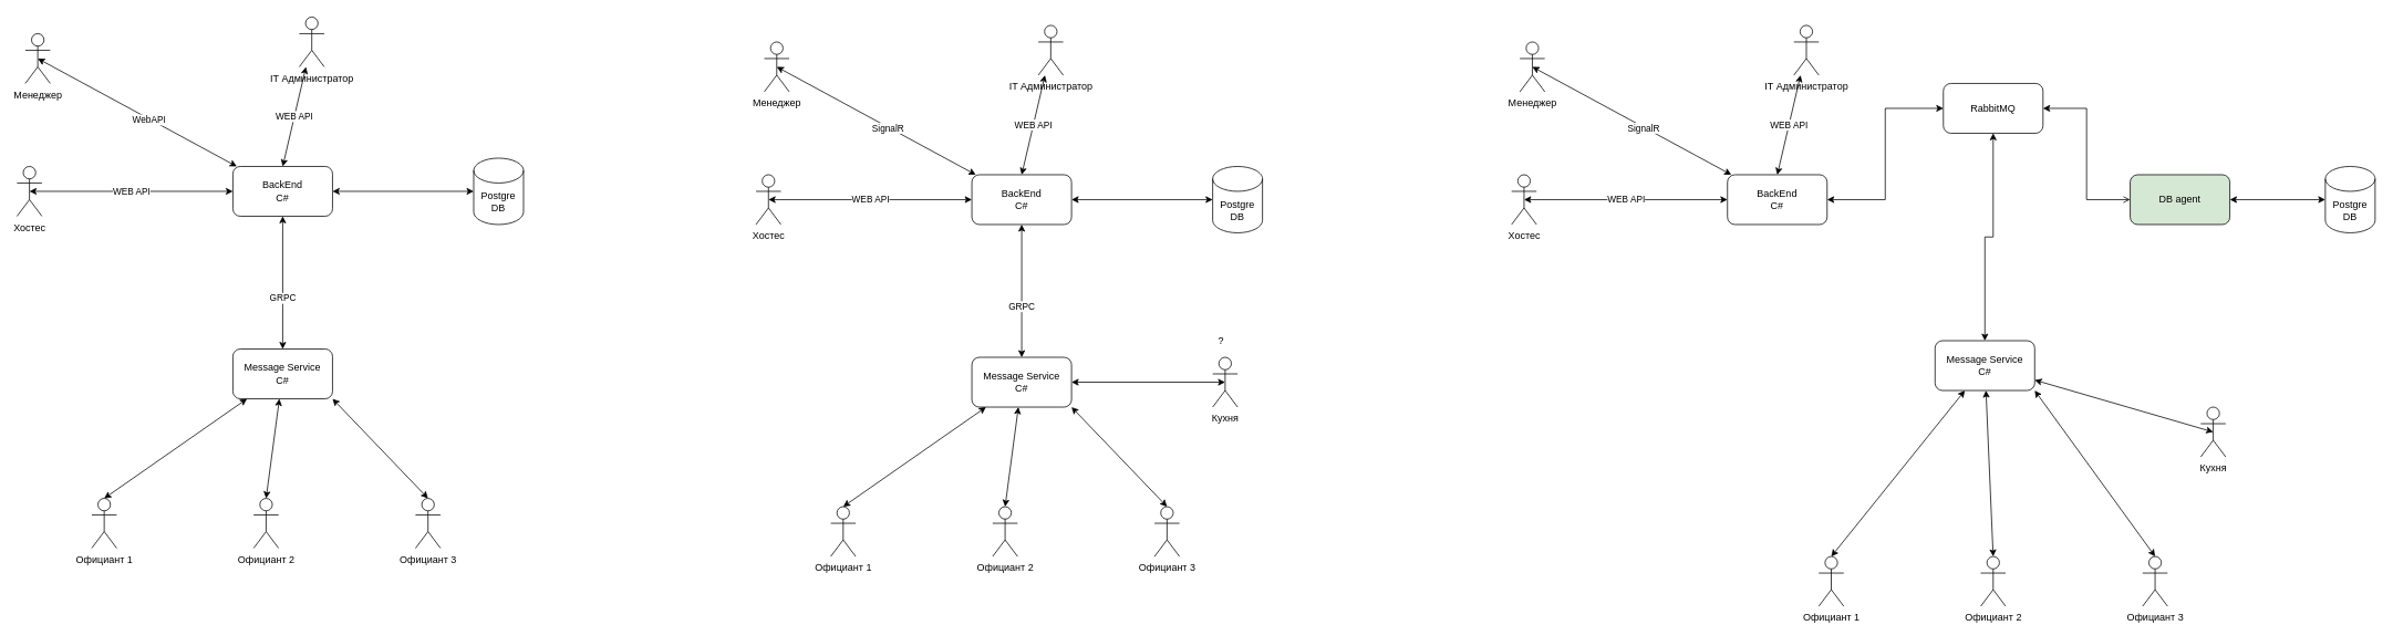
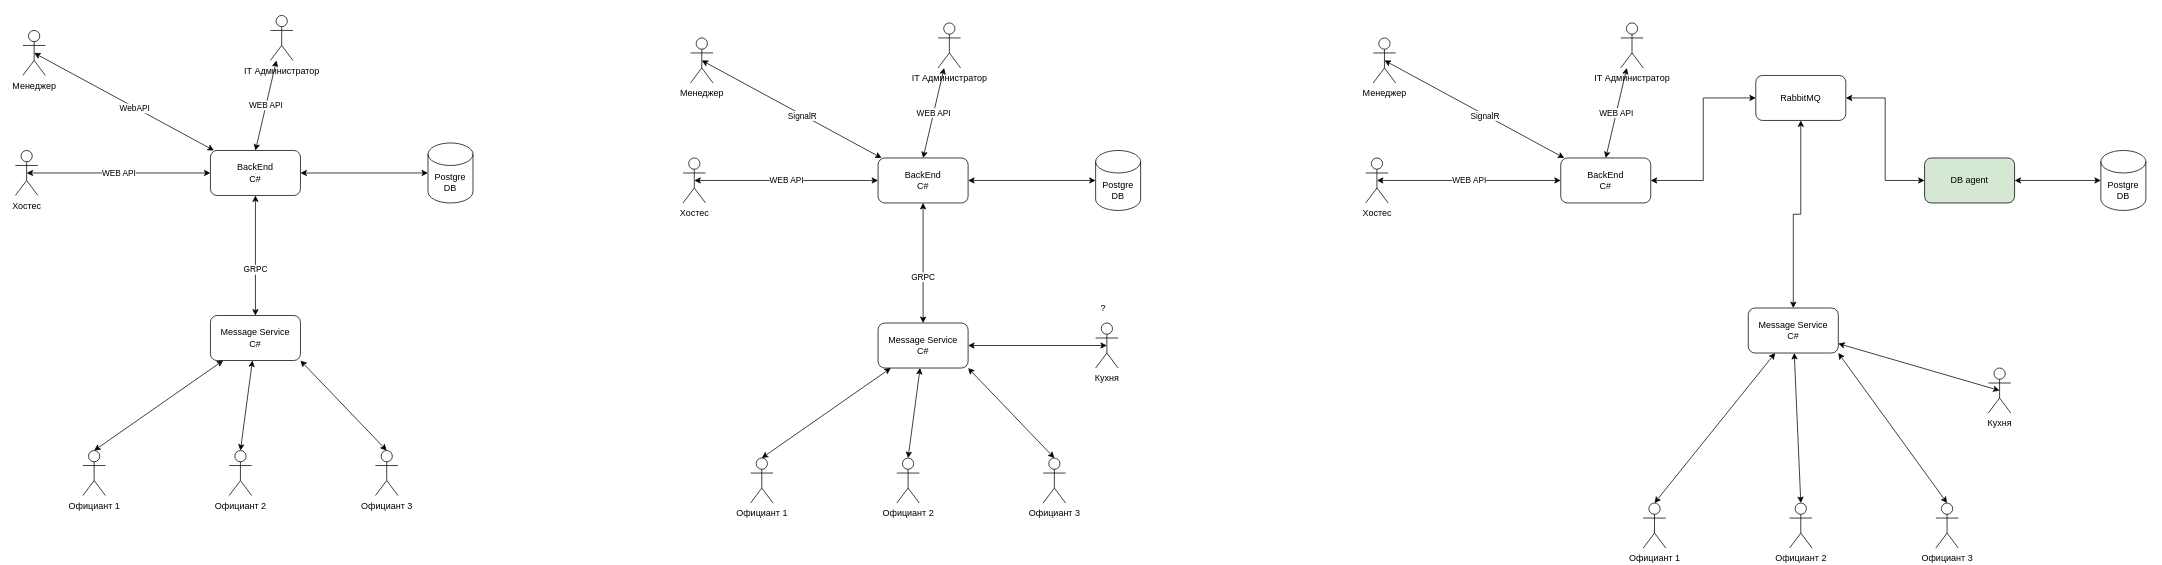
- <mxCell id="62" style="edgeStyle=orthogonalEdgeStyle;rounded=0;orthogonalLoop=1;jettySize=auto;html=1;exitX=1;exitY=0.5;exitDx=0;exitDy=0;entryX=0;entryY=0.5;entryDx=0;entryDy=0;startArrow=classic;startFill=1;endArrow=open;" parent="1" source="64" target="66" edge="1"><mxGeometry relative="1" as="geometry" /></mxCell>
+ <mxCell id="62" style="edgeStyle=orthogonalEdgeStyle;rounded=0;orthogonalLoop=1;jettySize=auto;html=1;exitX=1;exitY=0.5;exitDx=0;exitDy=0;entryX=0;entryY=0.5;entryDx=0;entryDy=0;startArrow=classic;startFill=1;" parent="1" source="64" target="66" edge="1"><mxGeometry relative="1" as="geometry" /></mxCell>
